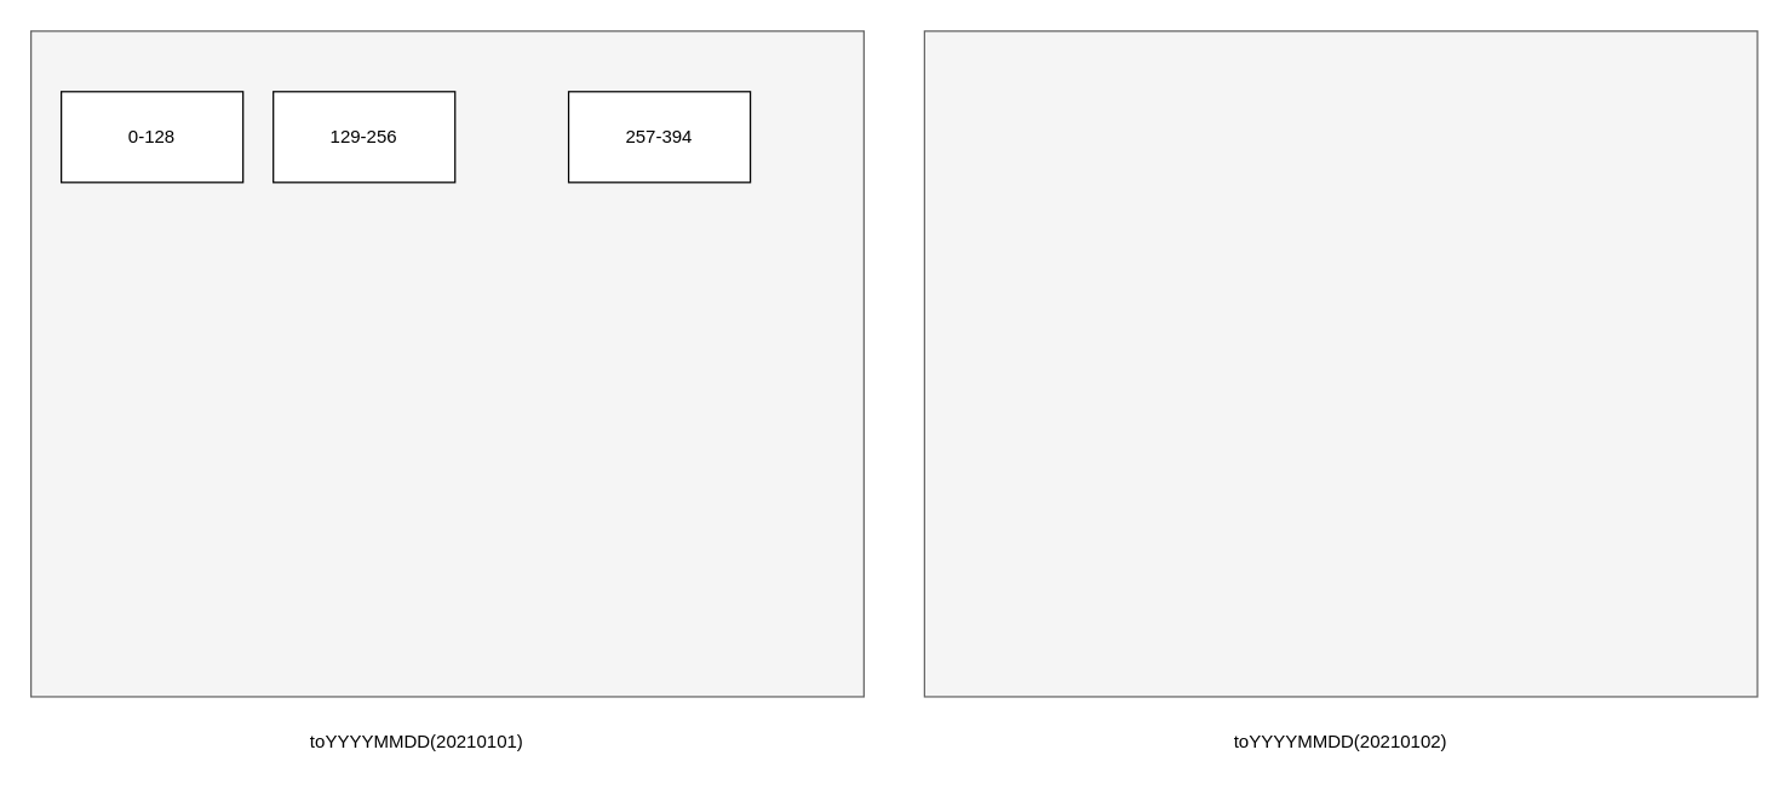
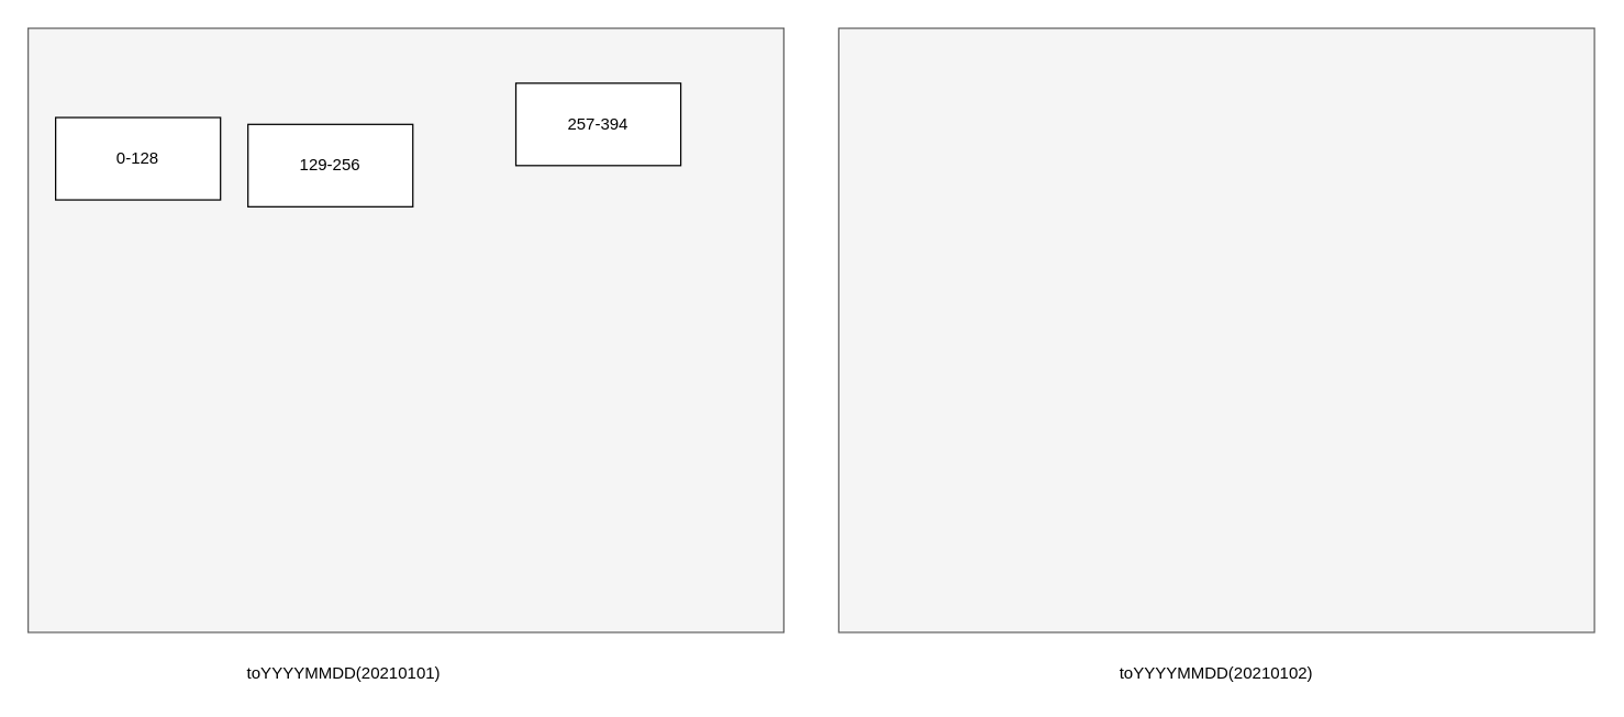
- <mxCell id="6" value="0-128" style="rounded=0;whiteSpace=wrap;html=1;" vertex="1" parent="1"><mxGeometry x="40" y="60" width="120" height="60" as="geometry" /></mxCell>
+ <mxCell id="6" value="0-128" style="rounded=0;whiteSpace=wrap;html=1;" vertex="1" parent="1"><mxGeometry x="40" y="85" width="120" height="60" as="geometry" /></mxCell>
- <mxCell id="7" value="129-256" style="rounded=0;whiteSpace=wrap;html=1;" vertex="1" parent="1"><mxGeometry x="180" y="60" width="120" height="60" as="geometry" /></mxCell>
+ <mxCell id="7" value="129-256" style="rounded=0;whiteSpace=wrap;html=1;" vertex="1" parent="1"><mxGeometry x="180" y="90" width="120" height="60" as="geometry" /></mxCell>
- <mxCell id="3" value="toYYYYMMDD(20210101)" style="text;html=1;strokeColor=none;fillColor=none;align=center;verticalAlign=middle;whiteSpace=wrap;rounded=0;" vertex="1" parent="1"><mxGeometry x="190" y="480" width="170" height="20" as="geometry" /></mxCell>
+ <mxCell id="3" value="toYYYYMMDD(20210101)" style="text;html=1;strokeColor=none;fillColor=none;align=center;verticalAlign=middle;whiteSpace=wrap;rounded=0;" vertex="1" parent="1"><mxGeometry x="165" y="480" width="170" height="20" as="geometry" /></mxCell>
